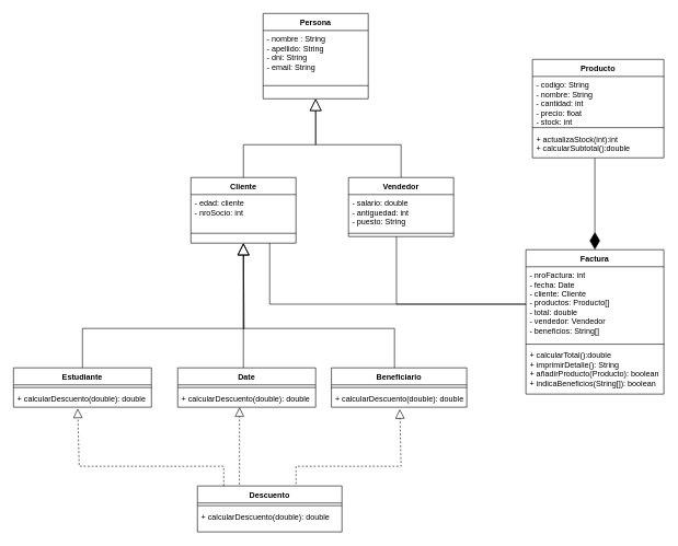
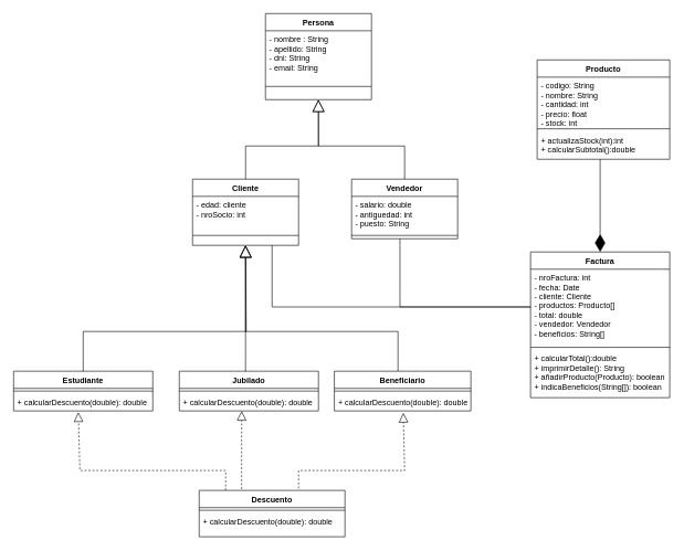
- <mxCell id="24" value="Date" style="swimlane;fontStyle=1;align=center;verticalAlign=top;childLayout=stackLayout;horizontal=1;startSize=26;horizontalStack=0;resizeParent=1;resizeParentMax=0;resizeLast=0;collapsible=1;marginBottom=0;" vertex="1" parent="1"><mxGeometry x="270" y="560" width="210" height="60" as="geometry" /></mxCell>
+ <mxCell id="24" value="Jubilado" style="swimlane;fontStyle=1;align=center;verticalAlign=top;childLayout=stackLayout;horizontal=1;startSize=26;horizontalStack=0;resizeParent=1;resizeParentMax=0;resizeLast=0;collapsible=1;marginBottom=0;" vertex="1" parent="1"><mxGeometry x="270" y="560" width="210" height="60" as="geometry" /></mxCell>
